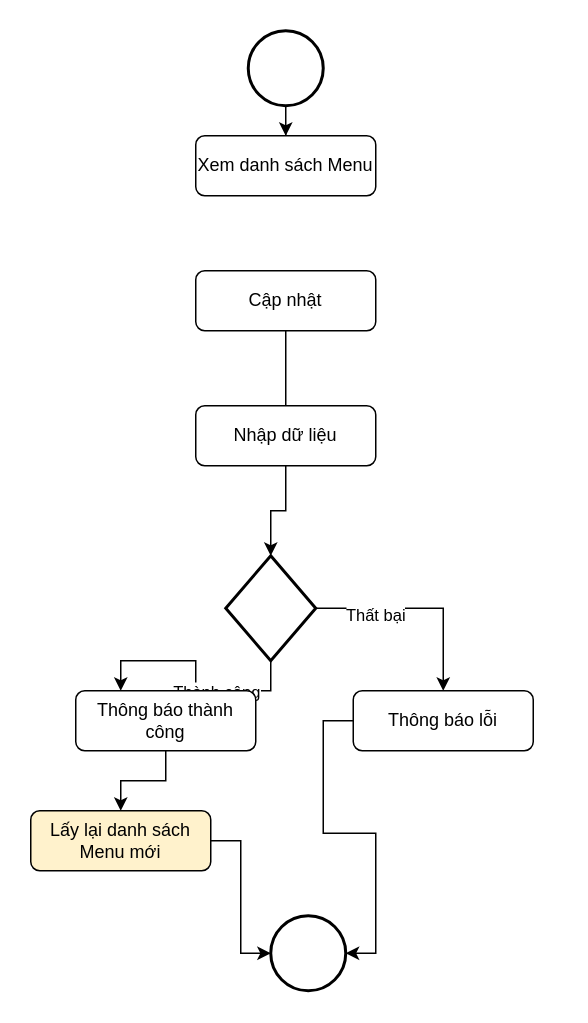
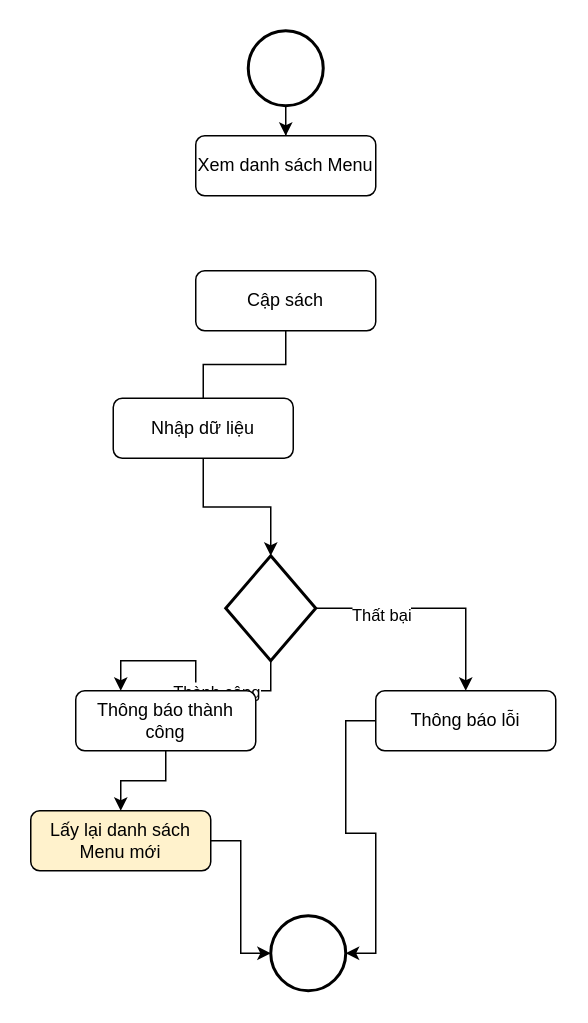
- <mxCell id="7" value="Cập nhật" style="rounded=1;whiteSpace=wrap;html=1;fontSize=12;glass=0;strokeWidth=1;shadow=0;" parent="1" vertex="1"><mxGeometry x="130" y="180" width="120" height="40" as="geometry" /></mxCell>
+ <mxCell id="7" value="Cập sách" style="rounded=1;whiteSpace=wrap;html=1;fontSize=12;glass=0;strokeWidth=1;shadow=0;" parent="1" vertex="1"><mxGeometry x="130" y="180" width="120" height="40" as="geometry" /></mxCell>
- <mxCell id="9" value="Nhập dữ liệu" style="rounded=1;whiteSpace=wrap;html=1;fontSize=12;glass=0;strokeWidth=1;shadow=0;" parent="1" vertex="1"><mxGeometry x="130" y="270" width="120" height="40" as="geometry" /></mxCell>
+ <mxCell id="9" value="Nhập dữ liệu" style="rounded=1;whiteSpace=wrap;html=1;fontSize=12;glass=0;strokeWidth=1;shadow=0;" parent="1" vertex="1"><mxGeometry x="75" y="265" width="120" height="40" as="geometry" /></mxCell>
- <mxCell id="15" value="Thông báo lỗi" style="rounded=1;whiteSpace=wrap;html=1;fontSize=12;glass=0;strokeWidth=1;shadow=0;" parent="1" vertex="1"><mxGeometry x="235" y="460" width="120" height="40" as="geometry" /></mxCell>
+ <mxCell id="15" value="Thông báo lỗi" style="rounded=1;whiteSpace=wrap;html=1;fontSize=12;glass=0;strokeWidth=1;shadow=0;" parent="1" vertex="1"><mxGeometry x="250" y="460" width="120" height="40" as="geometry" /></mxCell>
